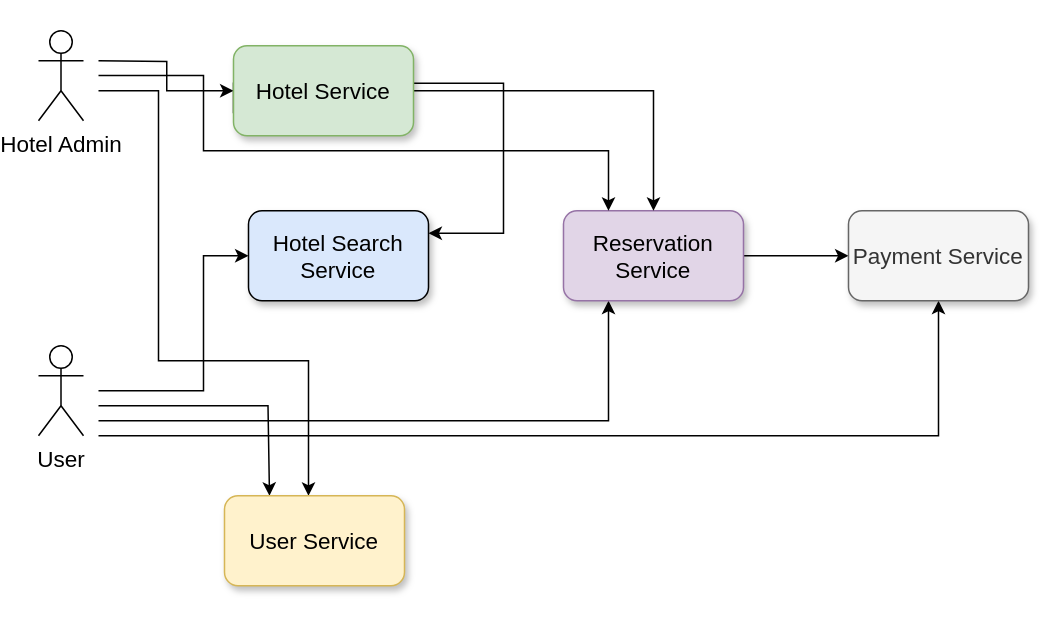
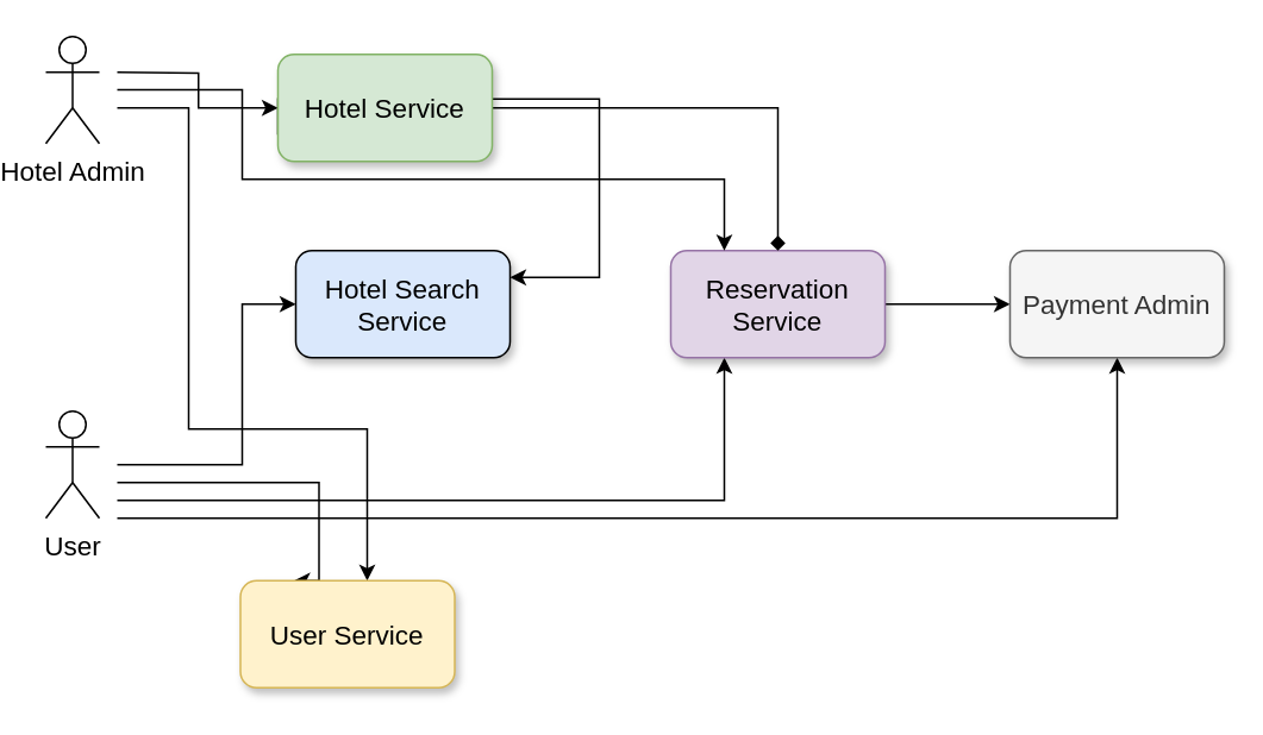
- <mxCell id="9" style="edgeStyle=orthogonalEdgeStyle;rounded=0;orthogonalLoop=1;jettySize=auto;html=1;entryX=0.5;entryY=0;entryDx=0;entryDy=0;startArrow=none;startFill=0;shadow=0;fontSize=15;" parent="1" source="14" target="7" edge="1"><mxGeometry relative="1" as="geometry" /></mxCell>
+ <mxCell id="9" style="edgeStyle=orthogonalEdgeStyle;rounded=0;orthogonalLoop=1;jettySize=auto;html=1;entryX=0.5;entryY=0;entryDx=0;entryDy=0;startArrow=none;startFill=0;shadow=0;fontSize=15;endArrow=diamond;" parent="1" source="14" target="7" edge="1"><mxGeometry relative="1" as="geometry" /></mxCell>
- <mxCell id="18" value="Payment Service" style="rounded=1;whiteSpace=wrap;html=1;shadow=1;fillColor=#f5f5f5;fontSize=15;strokeColor=#666666;fontColor=#333333;" parent="1" vertex="1"><mxGeometry x="560" y="140" width="120" height="60" as="geometry" /></mxCell>
+ <mxCell id="18" value="Payment Admin" style="rounded=1;whiteSpace=wrap;html=1;shadow=1;fillColor=#f5f5f5;fontSize=15;strokeColor=#666666;fontColor=#333333;" parent="1" vertex="1"><mxGeometry x="560" y="140" width="120" height="60" as="geometry" /></mxCell>
- <mxCell id="8" value="User Service" style="rounded=1;whiteSpace=wrap;html=1;shadow=1;fillColor=#fff2cc;fontSize=15;strokeColor=#d6b656;" parent="1" vertex="1"><mxGeometry x="144" y="330" width="120" height="60" as="geometry" /></mxCell>
+ <mxCell id="8" value="User Service" style="rounded=1;whiteSpace=wrap;html=1;shadow=1;fillColor=#fff2cc;fontSize=15;strokeColor=#d6b656;" parent="1" vertex="1"><mxGeometry x="129" y="325" width="120" height="60" as="geometry" /></mxCell>
